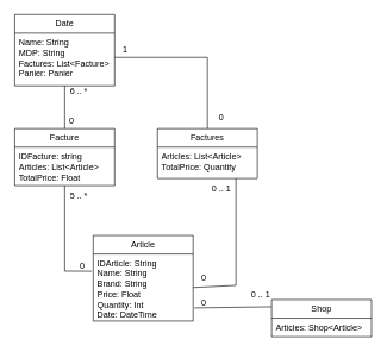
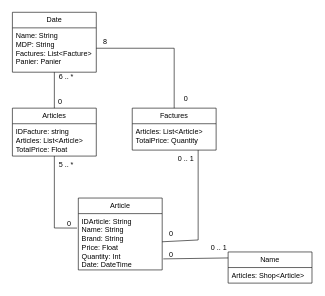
- <mxCell id="18" value="1" style="text;html=1;strokeColor=none;fillColor=none;align=center;verticalAlign=middle;whiteSpace=wrap;rounded=0;" vertex="1" parent="1"><mxGeometry x="160" y="62" width="30" height="15" as="geometry" /></mxCell>
+ <mxCell id="18" value="8" style="text;html=1;strokeColor=none;fillColor=none;align=center;verticalAlign=middle;whiteSpace=wrap;rounded=0;" vertex="1" parent="1"><mxGeometry x="160" y="62" width="30" height="15" as="geometry" /></mxCell>
- <mxCell id="4" value="Facture" style="swimlane;fontStyle=0;childLayout=stackLayout;horizontal=1;startSize=26;fillColor=none;horizontalStack=0;resizeParent=1;resizeParentMax=0;resizeLast=0;collapsible=1;marginBottom=0;whiteSpace=wrap;html=1;" vertex="1" parent="1"><mxGeometry x="20" y="180" width="140" height="80" as="geometry" /></mxCell>
+ <mxCell id="4" value="Articles" style="swimlane;fontStyle=0;childLayout=stackLayout;horizontal=1;startSize=26;fillColor=none;horizontalStack=0;resizeParent=1;resizeParentMax=0;resizeLast=0;collapsible=1;marginBottom=0;whiteSpace=wrap;html=1;" vertex="1" parent="1"><mxGeometry x="20" y="180" width="140" height="80" as="geometry" /></mxCell>
- <mxCell id="10" value="Shop" style="swimlane;fontStyle=0;childLayout=stackLayout;horizontal=1;startSize=26;fillColor=none;horizontalStack=0;resizeParent=1;resizeParentMax=0;resizeLast=0;collapsible=1;marginBottom=0;whiteSpace=wrap;html=1;" vertex="1" parent="1"><mxGeometry x="380" y="420" width="140" height="52" as="geometry" /></mxCell>
+ <mxCell id="10" value="Name" style="swimlane;fontStyle=0;childLayout=stackLayout;horizontal=1;startSize=26;fillColor=none;horizontalStack=0;resizeParent=1;resizeParentMax=0;resizeLast=0;collapsible=1;marginBottom=0;whiteSpace=wrap;html=1;" vertex="1" parent="1"><mxGeometry x="380" y="420" width="140" height="52" as="geometry" /></mxCell>
